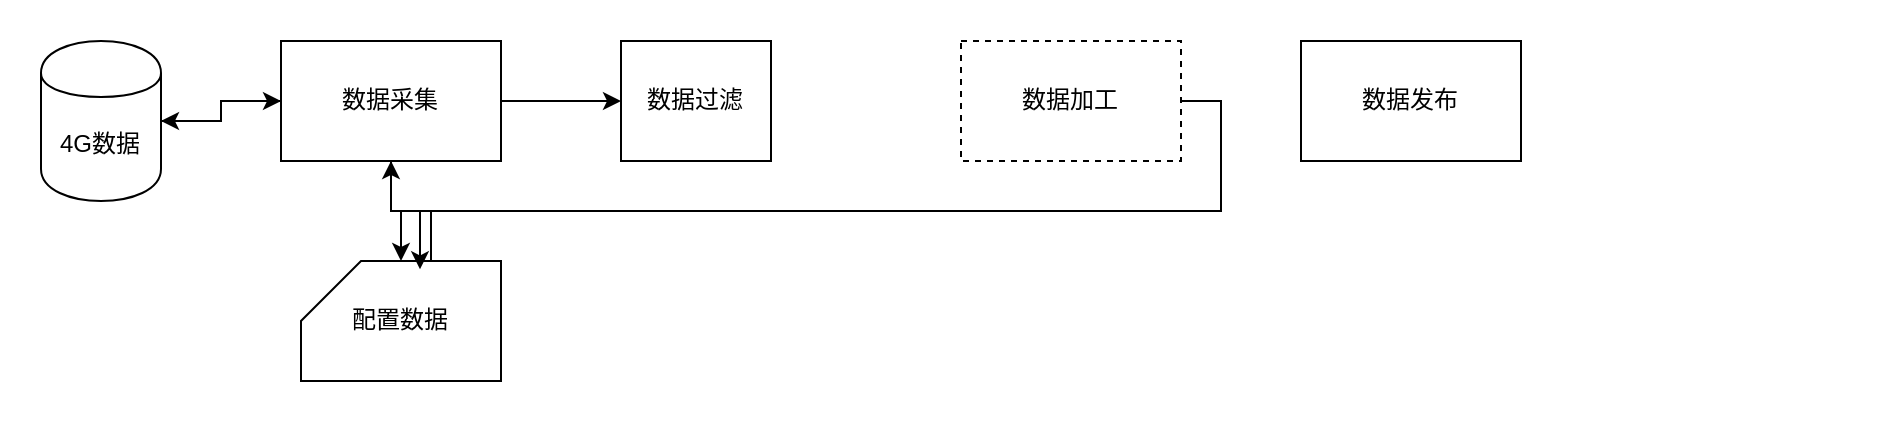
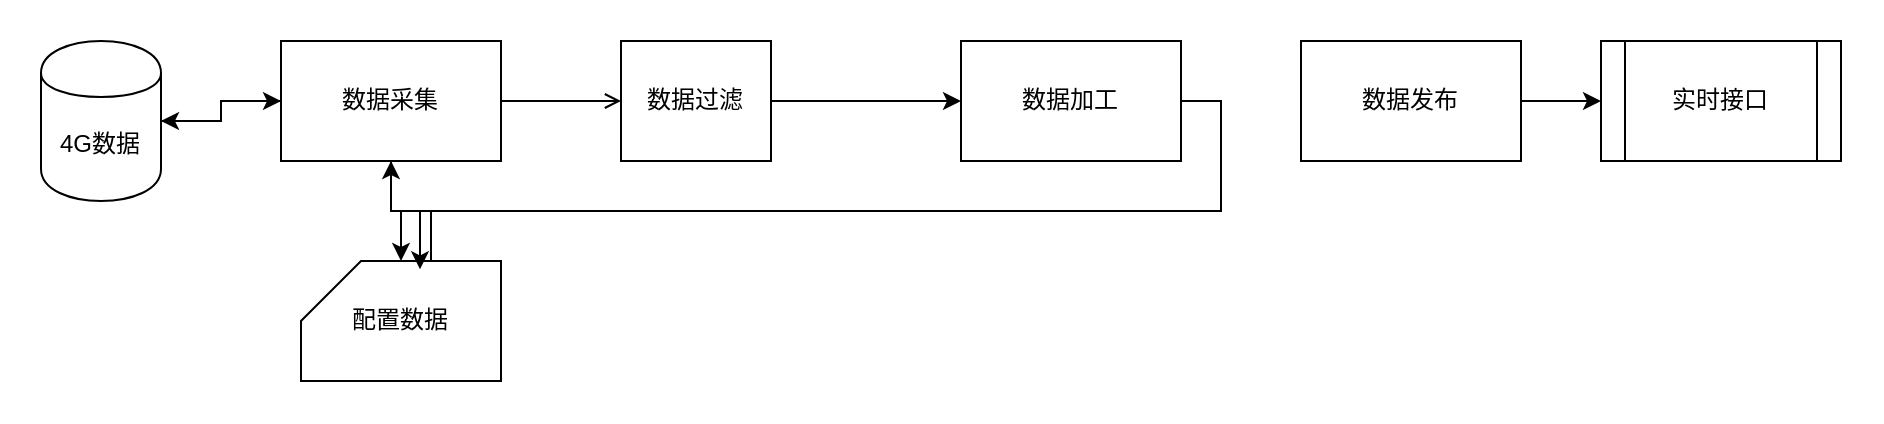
- <mxCell id="8" style="edgeStyle=orthogonalEdgeStyle;rounded=0;orthogonalLoop=1;jettySize=auto;html=1;exitX=1;exitY=0.5;exitDx=0;exitDy=0;" edge="1" parent="1" source="9" target="11"><mxGeometry relative="1" as="geometry" /></mxCell>
+ <mxCell id="8" style="edgeStyle=orthogonalEdgeStyle;rounded=0;orthogonalLoop=1;jettySize=auto;html=1;exitX=1;exitY=0.5;exitDx=0;exitDy=0;endArrow=open;" edge="1" parent="1" source="9" target="11"><mxGeometry relative="1" as="geometry" /></mxCell>
+ <mxCell id="10" style="edgeStyle=orthogonalEdgeStyle;rounded=0;orthogonalLoop=1;jettySize=auto;html=1;exitX=1;exitY=0.5;exitDx=0;exitDy=0;entryX=0;entryY=0.5;entryDx=0;entryDy=0;" edge="1" parent="1" source="11" target="13"><mxGeometry relative="1" as="geometry" /></mxCell>
- <mxCell id="13" value="数据加工" style="rounded=0;whiteSpace=wrap;html=1;dashed=1;" vertex="1" parent="1"><mxGeometry x="480" y="20" width="110" height="60" as="geometry" /></mxCell>
+ <mxCell id="13" value="数据加工" style="rounded=0;whiteSpace=wrap;html=1;" vertex="1" parent="1"><mxGeometry x="480" y="20" width="110" height="60" as="geometry" /></mxCell>
+ <mxCell id="14" style="edgeStyle=orthogonalEdgeStyle;rounded=0;orthogonalLoop=1;jettySize=auto;html=1;exitX=1;exitY=0.5;exitDx=0;exitDy=0;" edge="1" parent="1" source="15" target="16"><mxGeometry relative="1" as="geometry" /></mxCell>
+ <mxCell id="16" value="实时接口" style="shape=process;whiteSpace=wrap;html=1;backgroundOutline=1;" vertex="1" parent="1"><mxGeometry x="800" y="20" width="120" height="60" as="geometry" /></mxCell>
